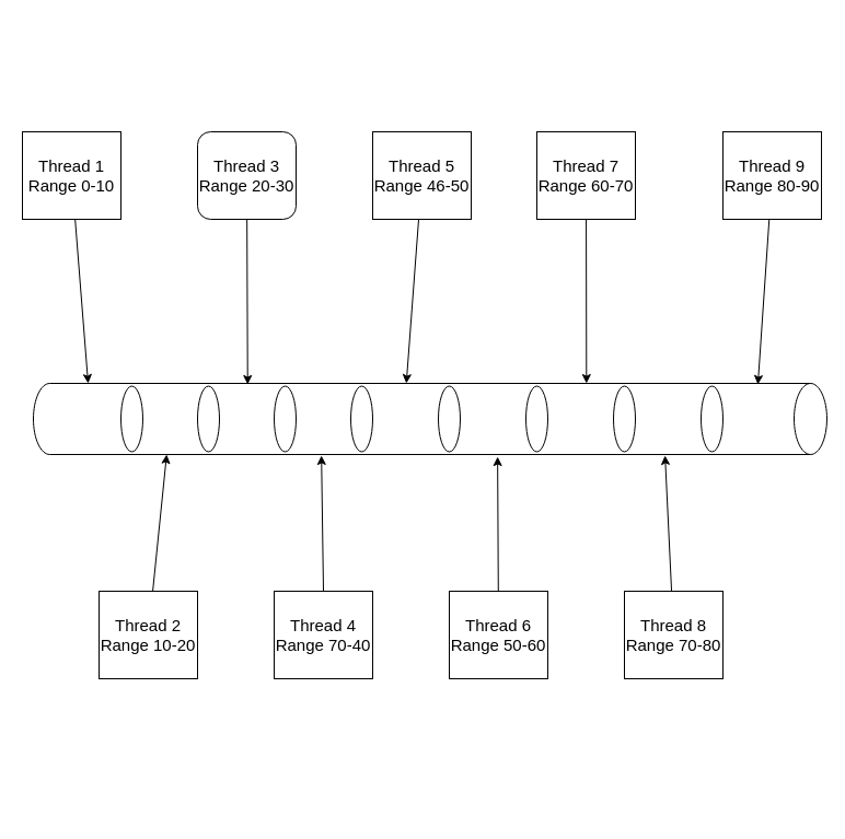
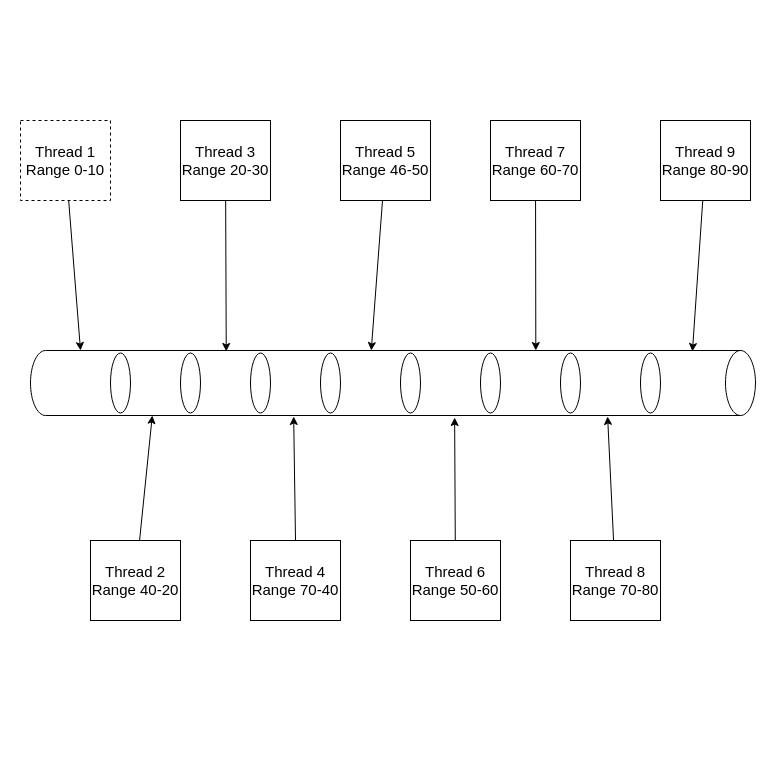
- <mxCell id="12" value="Thread 1&lt;br style=&quot;font-size: 15px;&quot;&gt;Range 0-10" style="rounded=0;whiteSpace=wrap;html=1;fontSize=15;" vertex="1" parent="1"><mxGeometry x="20" y="120" width="90" height="80" as="geometry" /></mxCell>
+ <mxCell id="12" value="Thread 1&lt;br style=&quot;font-size: 15px;&quot;&gt;Range 0-10" style="rounded=0;whiteSpace=wrap;html=1;fontSize=15;dashed=1;" vertex="1" parent="1"><mxGeometry x="20" y="120" width="90" height="80" as="geometry" /></mxCell>
- <mxCell id="16" value="Thread 3&lt;br style=&quot;font-size: 15px;&quot;&gt;Range 20-30" style="whiteSpace=wrap;html=1;fontSize=15;rounded=1;" vertex="1" parent="1"><mxGeometry x="180" y="120" width="90" height="80" as="geometry" /></mxCell>
+ <mxCell id="16" value="Thread 3&lt;br style=&quot;font-size: 15px;&quot;&gt;Range 20-30" style="rounded=0;whiteSpace=wrap;html=1;fontSize=15;" vertex="1" parent="1"><mxGeometry x="180" y="120" width="90" height="80" as="geometry" /></mxCell>
- <mxCell id="14" value="Thread 2&lt;br style=&quot;font-size: 15px;&quot;&gt;Range 10-20" style="rounded=0;whiteSpace=wrap;html=1;fontSize=15;" vertex="1" parent="1"><mxGeometry x="90" y="540" width="90" height="80" as="geometry" /></mxCell>
+ <mxCell id="14" value="Thread 2&lt;br style=&quot;font-size: 15px;&quot;&gt;Range 40-20" style="rounded=0;whiteSpace=wrap;html=1;fontSize=15;" vertex="1" parent="1"><mxGeometry x="90" y="540" width="90" height="80" as="geometry" /></mxCell>
